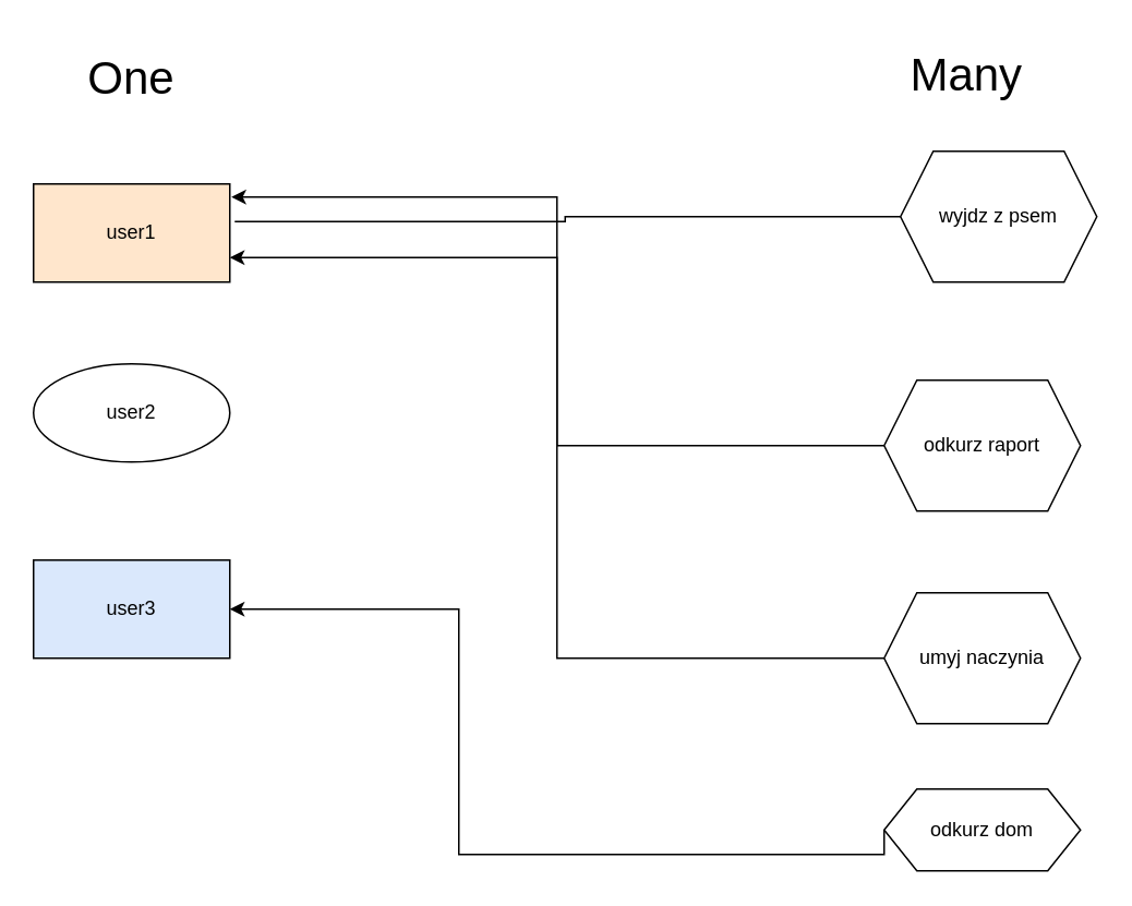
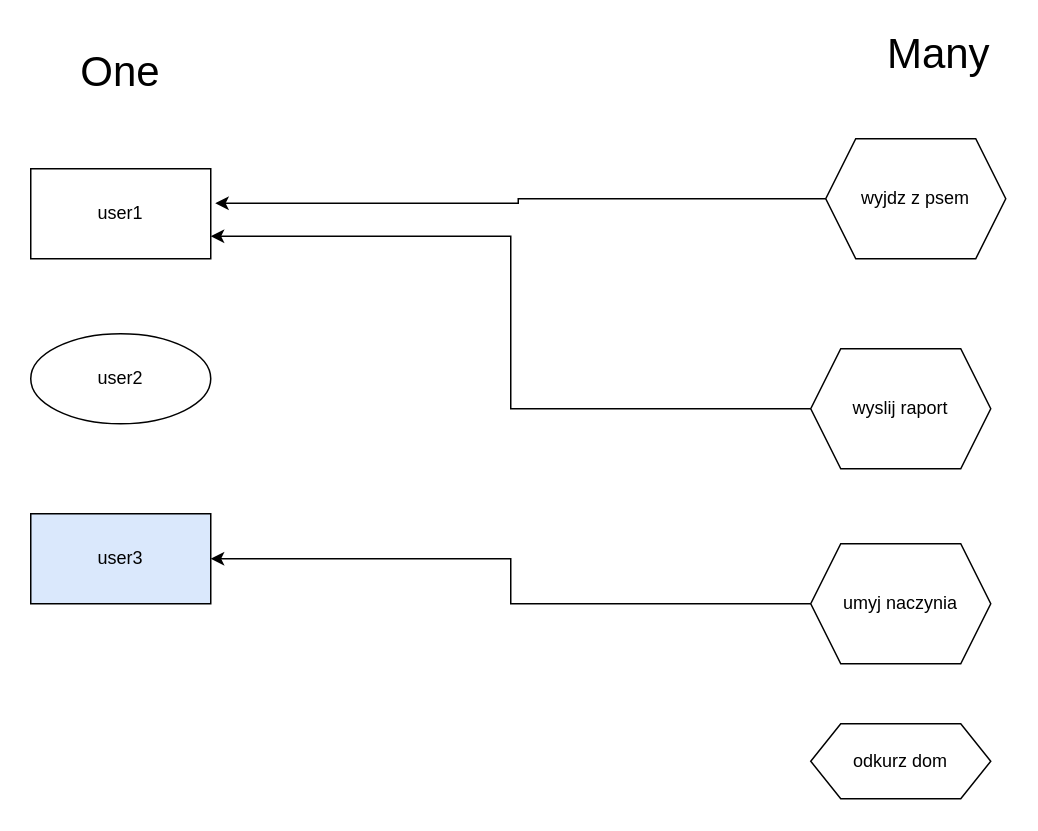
- <mxCell id="14" value="Many" style="text;html=1;align=center;verticalAlign=middle;resizable=0;points=[];autosize=1;strokeColor=none;fillColor=none;fontSize=28;" vertex="1" parent="1"><mxGeometry x="545" y="20" width="90" height="50" as="geometry" /></mxCell>
+ <mxCell id="14" value="Many" style="text;html=1;align=center;verticalAlign=middle;resizable=0;points=[];autosize=1;strokeColor=none;fillColor=none;fontSize=28;" vertex="1" parent="1"><mxGeometry x="580" y="10" width="90" height="50" as="geometry" /></mxCell>
- <mxCell id="9" style="edgeStyle=orthogonalEdgeStyle;rounded=0;orthogonalLoop=1;jettySize=auto;html=1;exitX=0;exitY=0.5;exitDx=0;exitDy=0;entryX=1.008;entryY=0.133;entryDx=0;entryDy=0;entryPerimeter=0;" edge="1" parent="1" source="10" target="2"><mxGeometry relative="1" as="geometry" /></mxCell>
+ <mxCell id="9" style="edgeStyle=orthogonalEdgeStyle;rounded=0;orthogonalLoop=1;jettySize=auto;html=1;exitX=0;exitY=0.5;exitDx=0;exitDy=0;" edge="1" parent="1" source="10" target="3"><mxGeometry relative="1" as="geometry" /></mxCell>
- <mxCell id="5" style="edgeStyle=orthogonalEdgeStyle;rounded=0;orthogonalLoop=1;jettySize=auto;html=1;exitX=0;exitY=0.5;exitDx=0;exitDy=0;entryX=1.025;entryY=0.383;entryDx=0;entryDy=0;entryPerimeter=0;endArrow=none;" edge="1" parent="1" source="6" target="2"><mxGeometry relative="1" as="geometry" /></mxCell>
+ <mxCell id="5" style="edgeStyle=orthogonalEdgeStyle;rounded=0;orthogonalLoop=1;jettySize=auto;html=1;exitX=0;exitY=0.5;exitDx=0;exitDy=0;entryX=1.025;entryY=0.383;entryDx=0;entryDy=0;entryPerimeter=0;" edge="1" parent="1" source="6" target="2"><mxGeometry relative="1" as="geometry" /></mxCell>
- <mxCell id="2" value="user1" style="rounded=0;whiteSpace=wrap;html=1;fillColor=#ffe6cc;" vertex="1" parent="1"><mxGeometry x="20" y="112" width="120" height="60" as="geometry" /></mxCell>
+ <mxCell id="2" value="user1" style="rounded=0;whiteSpace=wrap;html=1;" vertex="1" parent="1"><mxGeometry x="20" y="112" width="120" height="60" as="geometry" /></mxCell>
- <mxCell id="8" value="odkurz raport" style="shape=hexagon;perimeter=hexagonPerimeter2;whiteSpace=wrap;html=1;fixedSize=1;" vertex="1" parent="1"><mxGeometry x="540" y="232" width="120" height="80" as="geometry" /></mxCell>
+ <mxCell id="8" value="wyslij raport" style="shape=hexagon;perimeter=hexagonPerimeter2;whiteSpace=wrap;html=1;fixedSize=1;" vertex="1" parent="1"><mxGeometry x="540" y="232" width="120" height="80" as="geometry" /></mxCell>
- <mxCell id="11" style="edgeStyle=orthogonalEdgeStyle;rounded=0;orthogonalLoop=1;jettySize=auto;html=1;exitX=0;exitY=0.5;exitDx=0;exitDy=0;entryX=1;entryY=0.5;entryDx=0;entryDy=0;" edge="1" parent="1" source="12" target="3"><mxGeometry relative="1" as="geometry"><Array as="points"><mxPoint x="280" y="522" /><mxPoint x="280" y="372" /></Array></mxGeometry></mxCell>
